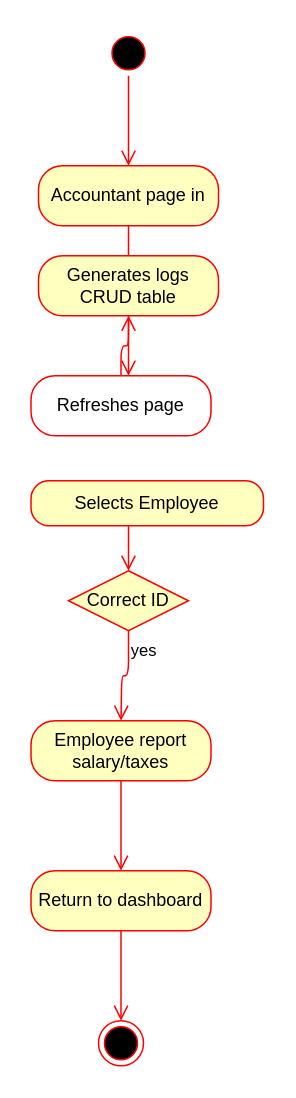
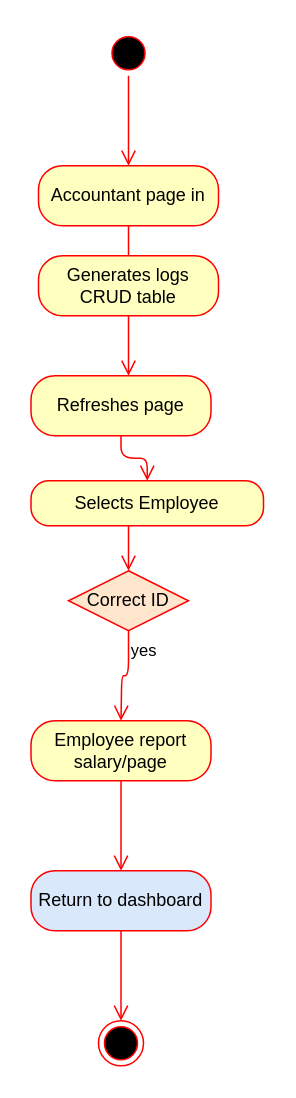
- <mxCell id="19" value="" style="edgeStyle=orthogonalEdgeStyle;html=1;verticalAlign=bottom;endArrow=open;endSize=8;strokeColor=#ff0000;" edge="1" source="18" parent="1" target="7"><mxGeometry relative="1" as="geometry"><mxPoint x="-40" y="340" as="targetPoint" /></mxGeometry></mxCell>
+ <mxCell id="19" value="" style="edgeStyle=orthogonalEdgeStyle;html=1;verticalAlign=bottom;endArrow=open;endSize=8;strokeColor=#ff0000;" edge="1" source="18" parent="1" target="9"><mxGeometry relative="1" as="geometry"><mxPoint x="-40" y="340" as="targetPoint" /></mxGeometry></mxCell>
- <mxCell id="18" value="Refreshes page" style="rounded=1;whiteSpace=wrap;html=1;arcSize=40;fontColor=#000000;fillColor=#ffffff;strokeColor=#ff0000;" vertex="1" parent="1"><mxGeometry x="20" y="250" width="120" height="40" as="geometry" /></mxCell>
+ <mxCell id="18" value="Refreshes page" style="rounded=1;whiteSpace=wrap;html=1;arcSize=40;fontColor=#000000;fillColor=#ffffc0;strokeColor=#ff0000;" vertex="1" parent="1"><mxGeometry x="20" y="250" width="120" height="40" as="geometry" /></mxCell>
- <mxCell id="11" value="Correct ID" style="rhombus;whiteSpace=wrap;html=1;fillColor=#ffffc0;strokeColor=#ff0000;" vertex="1" parent="1"><mxGeometry x="45" y="380" width="80" height="40" as="geometry" /></mxCell>
+ <mxCell id="11" value="Correct ID" style="rhombus;whiteSpace=wrap;html=1;fillColor=#ffe6cc;strokeColor=#ff0000;" vertex="1" parent="1"><mxGeometry x="45" y="380" width="80" height="40" as="geometry" /></mxCell>
- <mxCell id="13" value="Employee report salary/taxes" style="rounded=1;whiteSpace=wrap;html=1;arcSize=40;fontColor=#000000;fillColor=#ffffc0;strokeColor=#ff0000;" vertex="1" parent="1"><mxGeometry x="20" y="480" width="120" height="40" as="geometry" /></mxCell>
+ <mxCell id="13" value="Employee report salary/page" style="rounded=1;whiteSpace=wrap;html=1;arcSize=40;fontColor=#000000;fillColor=#ffffc0;strokeColor=#ff0000;" vertex="1" parent="1"><mxGeometry x="20" y="480" width="120" height="40" as="geometry" /></mxCell>
- <mxCell id="15" value="Return to dashboard" style="rounded=1;whiteSpace=wrap;html=1;arcSize=40;fontColor=#000000;fillColor=#ffffc0;strokeColor=#ff0000;" vertex="1" parent="1"><mxGeometry x="20" y="580" width="120" height="40" as="geometry" /></mxCell>
+ <mxCell id="15" value="Return to dashboard" style="rounded=1;whiteSpace=wrap;html=1;arcSize=40;fontColor=#000000;fillColor=#dae8fc;strokeColor=#ff0000;" vertex="1" parent="1"><mxGeometry x="20" y="580" width="120" height="40" as="geometry" /></mxCell>
